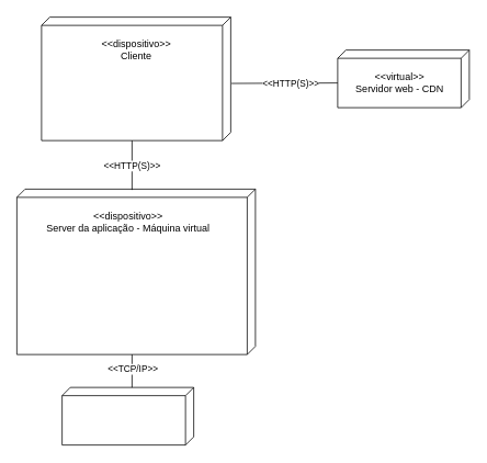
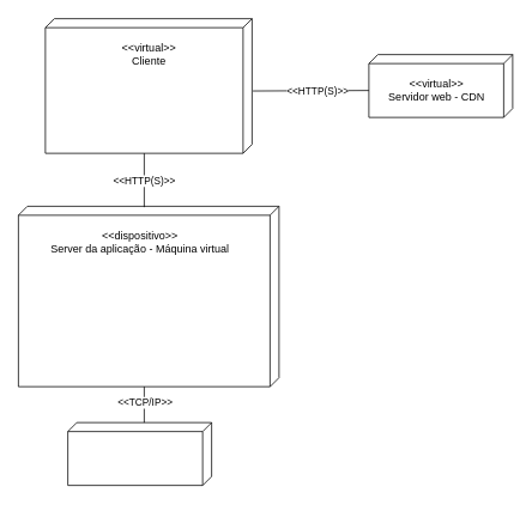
- <mxCell id="3" value="&amp;lt;&amp;lt;dispositivo&amp;gt;&amp;gt;&lt;div&gt;Cliente&lt;/div&gt;" style="text;html=1;align=center;verticalAlign=middle;resizable=0;points=[];autosize=1;strokeColor=none;fillColor=none;" parent="1" vertex="1"><mxGeometry x="110" y="40" width="110" height="40" as="geometry" /></mxCell>
+ <mxCell id="3" value="&amp;lt;&amp;lt;virtual&amp;gt;&amp;gt;&lt;div&gt;Cliente&lt;/div&gt;" style="text;html=1;align=center;verticalAlign=middle;resizable=0;points=[];autosize=1;strokeColor=none;fillColor=none;" parent="1" vertex="1"><mxGeometry x="110" y="40" width="110" height="40" as="geometry" /></mxCell>
